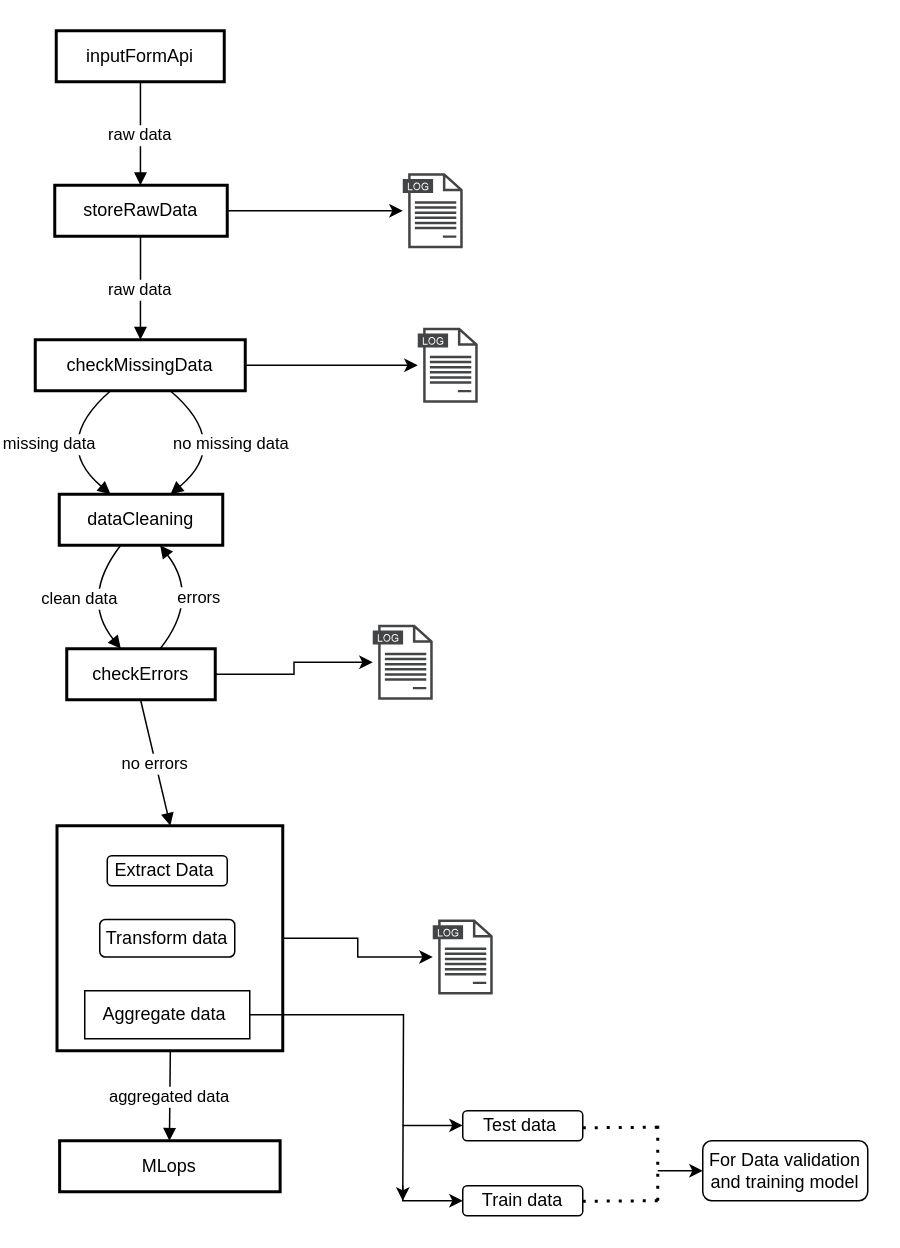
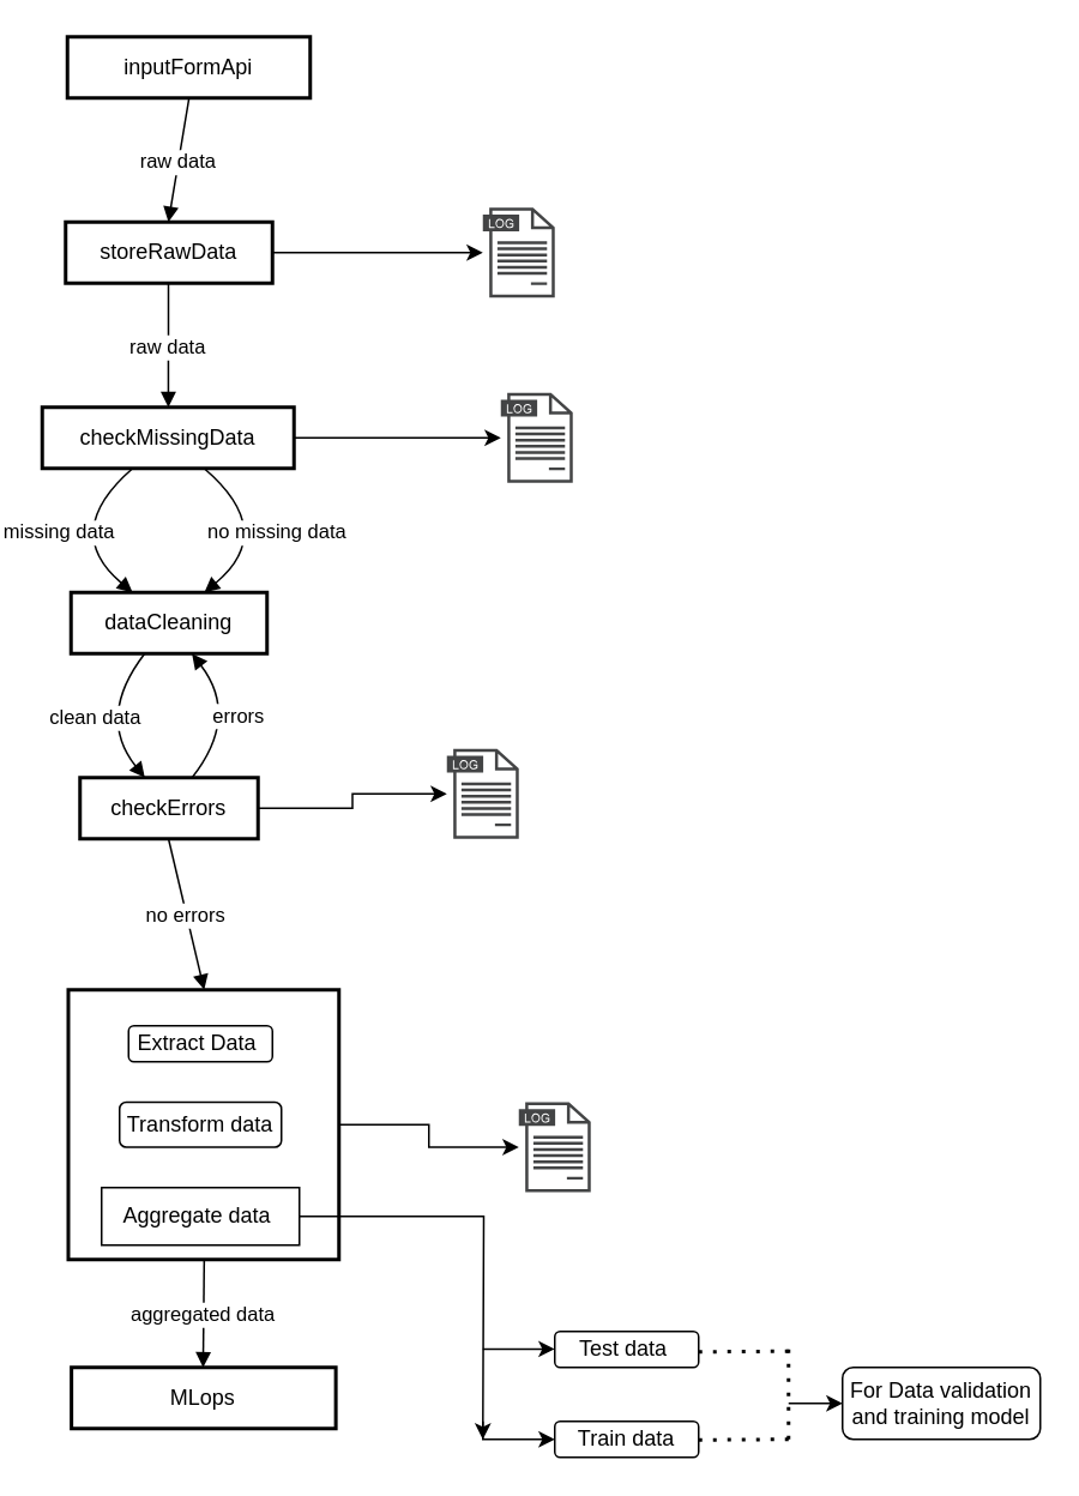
- <mxCell id="2" value="inputFormApi" style="whiteSpace=wrap;strokeWidth=2;" parent="1" vertex="1"><mxGeometry x="34" width="112" height="34" as="geometry" y="20" /></mxCell>
+ <mxCell id="2" value="inputFormApi" style="whiteSpace=wrap;strokeWidth=2;" parent="1" vertex="1"><mxGeometry x="34" y="20" width="135" height="34" as="geometry" /></mxCell>
